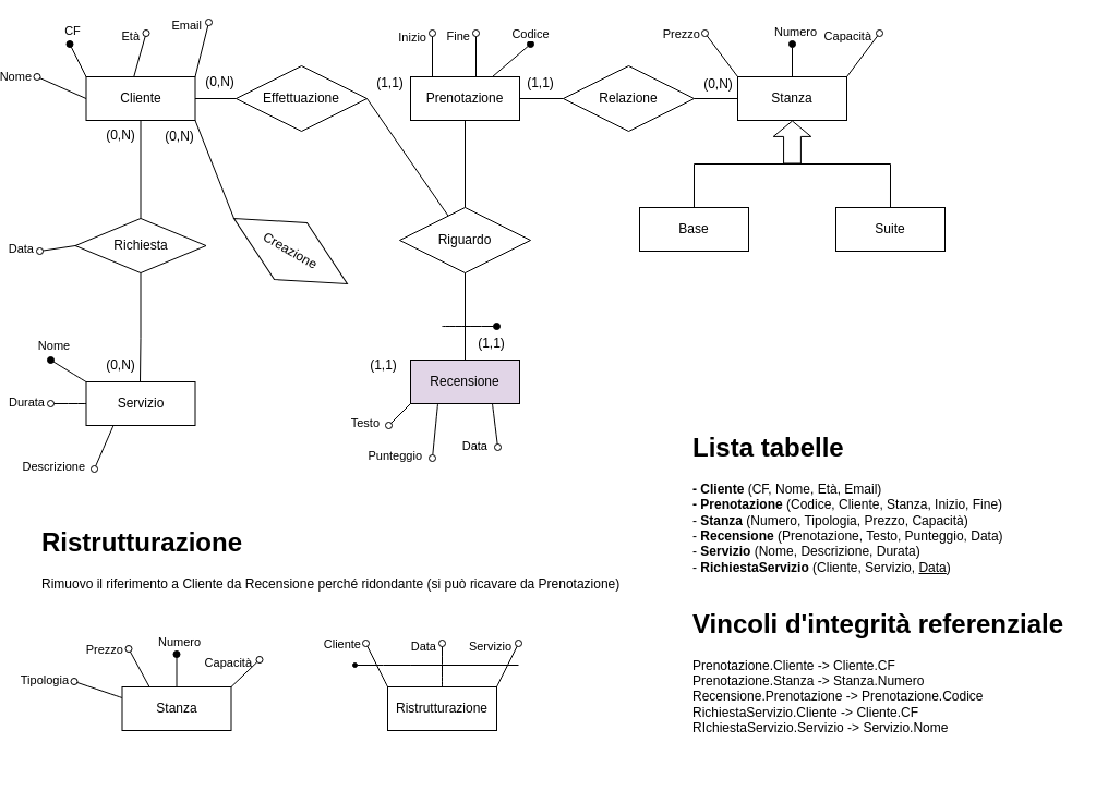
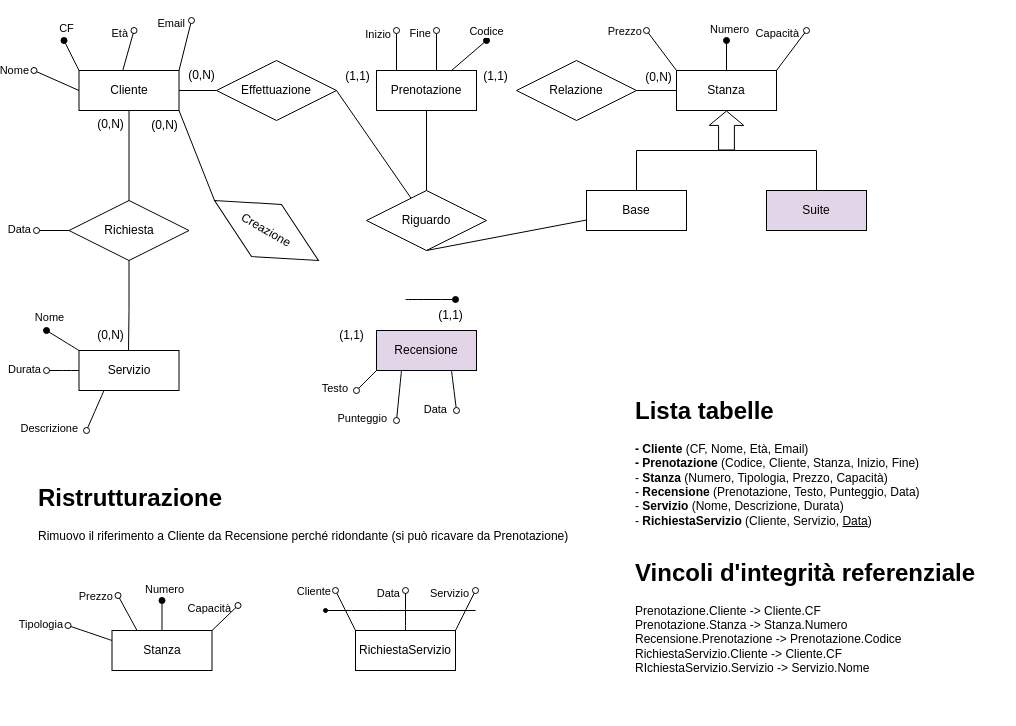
- <mxCell id="48" value="" style="endArrow=none;html=1;rounded=0;exitX=1;exitY=0.5;exitDx=0;exitDy=0;entryX=0;entryY=0.5;entryDx=0;entryDy=0;" parent="1" source="43" target="45" edge="1"><mxGeometry relative="1" as="geometry"><mxPoint x="443" y="180" as="sourcePoint" /><mxPoint x="483" y="180" as="targetPoint" /></mxGeometry></mxCell>
- <mxCell id="11" value="Suite" style="whiteSpace=wrap;html=1;align=center;" parent="1" vertex="1"><mxGeometry x="753" y="190" width="100" height="40" as="geometry" /></mxCell>
+ <mxCell id="11" value="Suite" style="whiteSpace=wrap;html=1;align=center;fillColor=#e1d5e7;" parent="1" vertex="1"><mxGeometry x="753" y="190" width="100" height="40" as="geometry" /></mxCell>
- <mxCell id="26" value="Richiesta" style="shape=rhombus;perimeter=rhombusPerimeter;whiteSpace=wrap;html=1;align=center;" parent="1" vertex="1"><mxGeometry x="55.5" y="200" width="120" height="50" as="geometry" /></mxCell>
+ <mxCell id="26" value="Richiesta" style="shape=rhombus;perimeter=rhombusPerimeter;whiteSpace=wrap;html=1;align=center;" parent="1" vertex="1"><mxGeometry x="55.5" y="200" width="120" height="60" as="geometry" /></mxCell>
- <mxCell id="52" value="" style="endArrow=none;html=1;rounded=0;exitX=0.5;exitY=1;exitDx=0;exitDy=0;entryX=0.5;entryY=0;entryDx=0;entryDy=0;" parent="1" source="50" target="34" edge="1"><mxGeometry relative="1" as="geometry"><mxPoint x="453" y="190" as="sourcePoint" /><mxPoint x="443" y="240" as="targetPoint" /></mxGeometry></mxCell>
+ <mxCell id="52" value="" style="endArrow=none;html=1;rounded=0;exitX=0.5;exitY=1;exitDx=0;exitDy=0;" parent="1" source="50" target="10" edge="1"><mxGeometry relative="1" as="geometry"><mxPoint x="453" y="190" as="sourcePoint" /><mxPoint x="443" y="240" as="targetPoint" /></mxGeometry></mxCell>
- <mxCell id="76" value="Ristrutturazione" style="whiteSpace=wrap;html=1;align=center;" parent="1" vertex="1"><mxGeometry x="342" y="630" width="100" height="40" as="geometry" /></mxCell>
+ <mxCell id="76" value="RichiestaServizio" style="whiteSpace=wrap;html=1;align=center;" parent="1" vertex="1"><mxGeometry x="342" y="630" width="100" height="40" as="geometry" /></mxCell>
